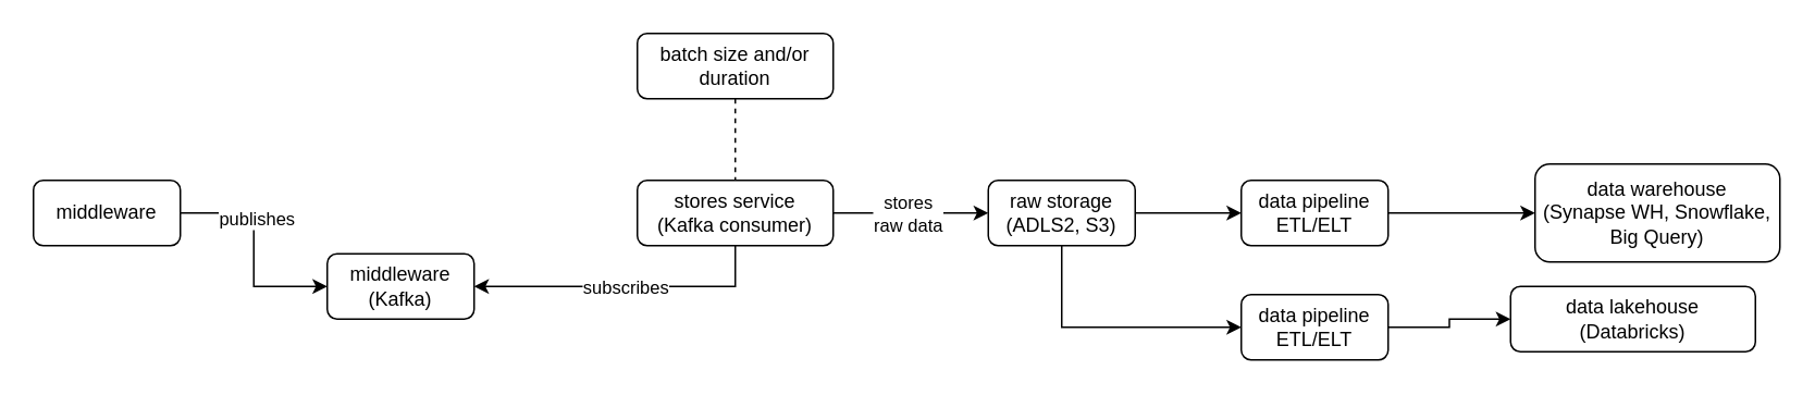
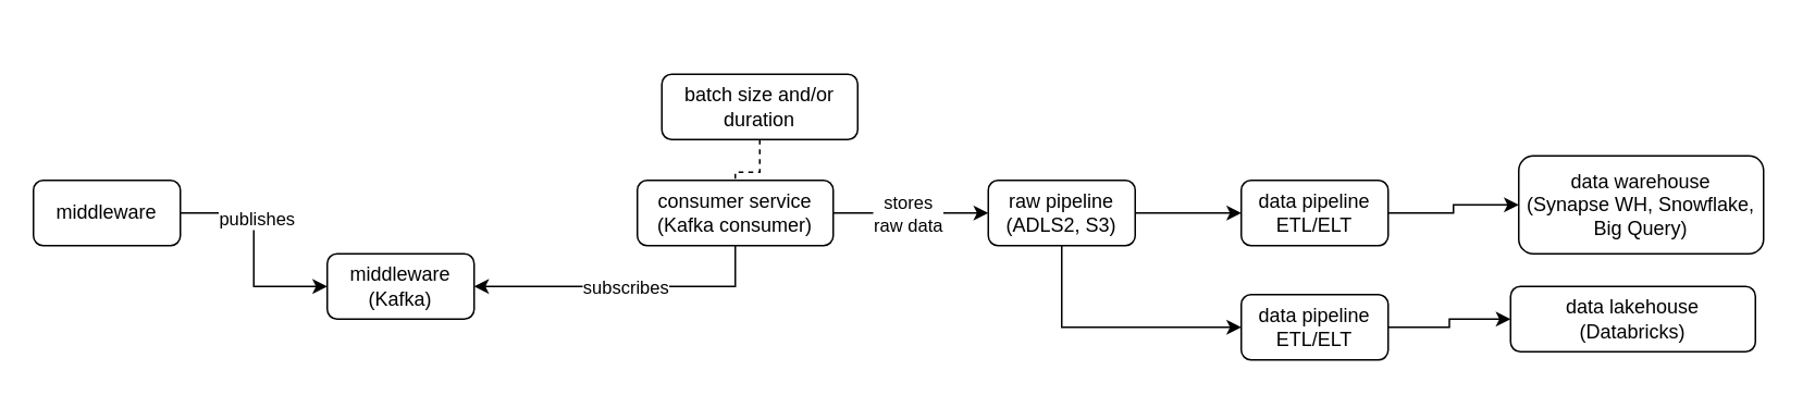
- <mxCell id="21" value="batch size and/or duration" style="rounded=1;whiteSpace=wrap;html=1;" vertex="1" parent="1"><mxGeometry x="390" y="20" width="120" height="40" as="geometry" /></mxCell>
+ <mxCell id="21" value="batch size and/or duration" style="rounded=1;whiteSpace=wrap;html=1;" vertex="1" parent="1"><mxGeometry x="405" y="45" width="120" height="40" as="geometry" /></mxCell>
- <mxCell id="15" value="stores service&lt;div&gt;(Kafka consumer)&lt;/div&gt;" style="rounded=1;whiteSpace=wrap;html=1;" vertex="1" parent="1"><mxGeometry x="390" y="110" width="120" height="40" as="geometry" /></mxCell>
+ <mxCell id="15" value="consumer service&lt;div&gt;(Kafka consumer)&lt;/div&gt;" style="rounded=1;whiteSpace=wrap;html=1;" vertex="1" parent="1"><mxGeometry x="390" y="110" width="120" height="40" as="geometry" /></mxCell>
- <mxCell id="12" value="raw storage&lt;div&gt;(ADLS2, S3)&lt;/div&gt;" style="rounded=1;whiteSpace=wrap;html=1;" vertex="1" parent="1"><mxGeometry x="605" y="110" width="90" height="40" as="geometry" /></mxCell>
+ <mxCell id="12" value="raw pipeline&lt;div&gt;(ADLS2, S3)&lt;/div&gt;" style="rounded=1;whiteSpace=wrap;html=1;" vertex="1" parent="1"><mxGeometry x="605" y="110" width="90" height="40" as="geometry" /></mxCell>
- <mxCell id="6" value="data warehouse&lt;div&gt;(Synapse WH, Snowflake, Big Query)&lt;/div&gt;" style="rounded=1;whiteSpace=wrap;html=1;" vertex="1" parent="1"><mxGeometry x="940" y="100" width="150" height="60" as="geometry" /></mxCell>
+ <mxCell id="6" value="data warehouse&lt;div&gt;(Synapse WH, Snowflake, Big Query)&lt;/div&gt;" style="rounded=1;whiteSpace=wrap;html=1;" vertex="1" parent="1"><mxGeometry x="930" y="95" width="150" height="60" as="geometry" /></mxCell>
